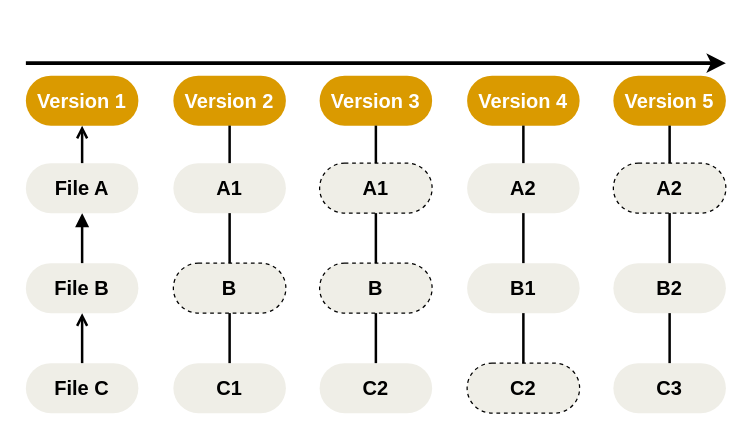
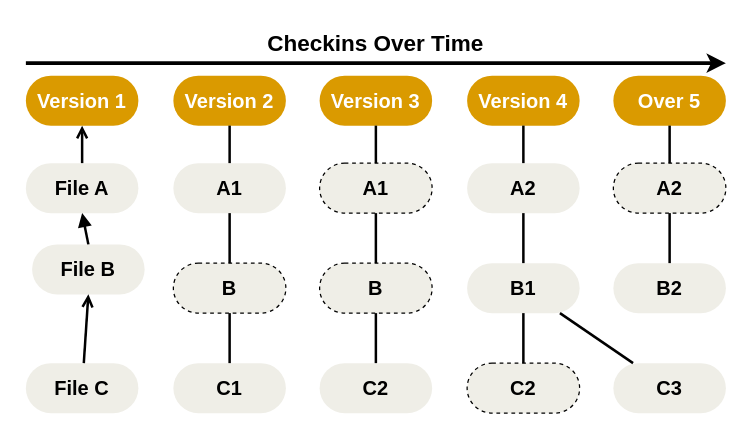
+ <mxCell id="8" value="&lt;b&gt;&lt;font style=&quot;font-size: 18px;&quot;&gt;Checkins Over Time&lt;/font&gt;&lt;/b&gt;" style="text;html=1;strokeColor=none;fillColor=none;align=center;verticalAlign=middle;whiteSpace=wrap;rounded=0;" parent="1" vertex="1"><mxGeometry x="205" y="20" width="190" height="30" as="geometry" /></mxCell>
- <mxCell id="7" value="&lt;font color=&quot;#ffffff&quot; style=&quot;font-size: 16px;&quot;&gt;&lt;b&gt;Version 5&lt;/b&gt;&lt;/font&gt;" style="rounded=1;whiteSpace=wrap;html=1;strokeColor=none;fillColor=#da9a00;arcSize=50;" parent="1" vertex="1"><mxGeometry x="490" y="60" width="90" height="40" as="geometry" /></mxCell>
+ <mxCell id="7" value="&lt;font color=&quot;#ffffff&quot; style=&quot;font-size: 16px;&quot;&gt;&lt;b&gt;Over 5&lt;/b&gt;&lt;/font&gt;" style="rounded=1;whiteSpace=wrap;html=1;strokeColor=none;fillColor=#da9a00;arcSize=50;" parent="1" vertex="1"><mxGeometry x="490" y="60" width="90" height="40" as="geometry" /></mxCell>
- <mxCell id="10" value="&lt;font style=&quot;font-size: 16px;&quot;&gt;&lt;b style=&quot;&quot;&gt;File B&lt;/b&gt;&lt;/font&gt;" style="rounded=1;whiteSpace=wrap;html=1;strokeColor=none;fillColor=#efeee7;arcSize=50;" parent="1" vertex="1"><mxGeometry x="20" y="210" width="90" height="40" as="geometry" /></mxCell>
+ <mxCell id="10" value="&lt;font style=&quot;font-size: 16px;&quot;&gt;&lt;b style=&quot;&quot;&gt;File B&lt;/b&gt;&lt;/font&gt;" style="rounded=1;whiteSpace=wrap;html=1;strokeColor=none;fillColor=#efeee7;arcSize=50;" parent="1" vertex="1"><mxGeometry x="25" y="195" width="90" height="40" as="geometry" /></mxCell>
- <mxCell id="38" value="" style="endArrow=none;html=1;rounded=0;entryX=0.5;entryY=1;entryDx=0;entryDy=0;strokeWidth=2;" edge="1" parent="1" source="35" target="34"><mxGeometry width="50" height="50" relative="1" as="geometry"><mxPoint x="565" y="160" as="sourcePoint" /><mxPoint x="565" y="130" as="targetPoint" /></mxGeometry></mxCell>
+ <mxCell id="38" value="" style="endArrow=none;html=1;rounded=0;strokeWidth=2;" edge="1" parent="1" source="35" target="28"><mxGeometry width="50" height="50" relative="1" as="geometry"><mxPoint x="565" y="160" as="sourcePoint" /><mxPoint x="565" y="130" as="targetPoint" /></mxGeometry></mxCell>
